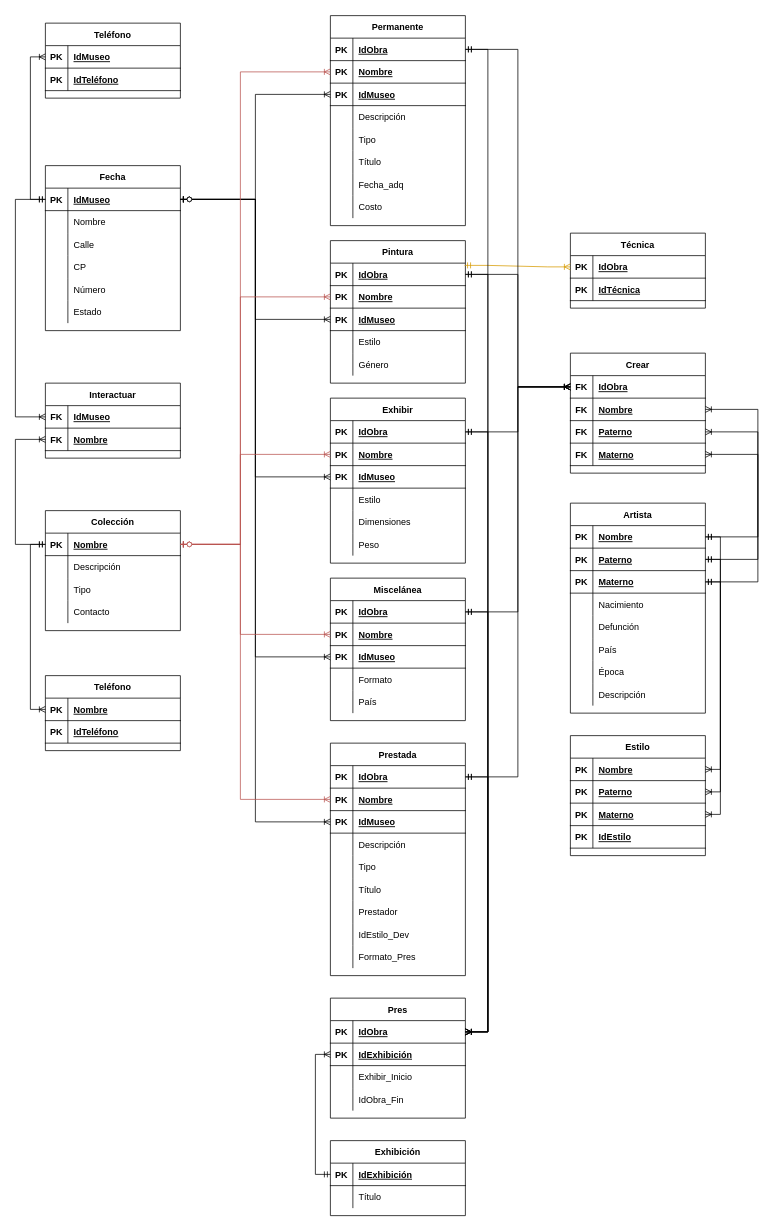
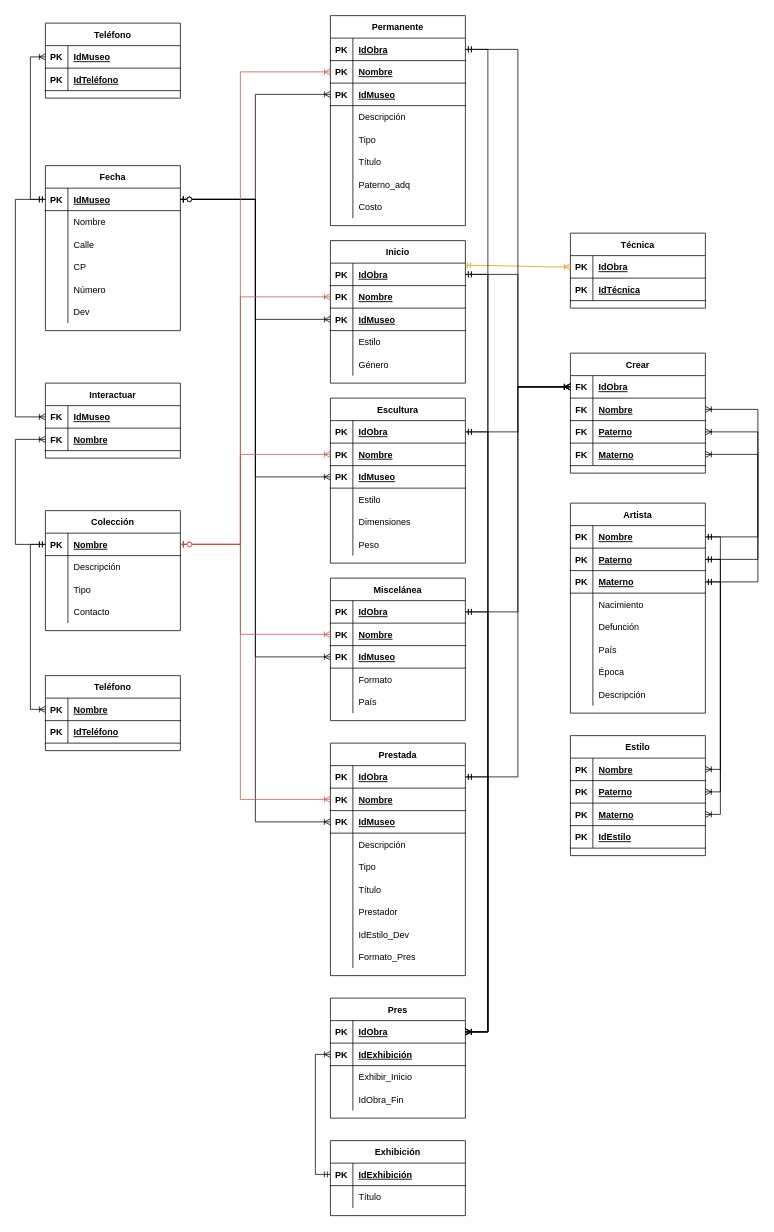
- <mxCell id="23" value="Fecha_adq" style="shape=partialRectangle;connectable=0;fillColor=none;top=0;left=0;bottom=0;right=0;align=left;spacingLeft=6;overflow=hidden;" vertex="1" parent="21"><mxGeometry x="30" width="150" height="30" as="geometry"><mxRectangle width="150" height="30" as="alternateBounds" /></mxGeometry></mxCell>
+ <mxCell id="23" value="Paterno_adq" style="shape=partialRectangle;connectable=0;fillColor=none;top=0;left=0;bottom=0;right=0;align=left;spacingLeft=6;overflow=hidden;" vertex="1" parent="21"><mxGeometry x="30" width="150" height="30" as="geometry"><mxRectangle width="150" height="30" as="alternateBounds" /></mxGeometry></mxCell>
- <mxCell id="55" value="Pintura" style="shape=table;startSize=30;container=1;collapsible=1;childLayout=tableLayout;fixedRows=1;rowLines=0;fontStyle=1;align=center;resizeLast=1;" vertex="1" parent="1"><mxGeometry x="440" y="320" width="180" height="190" as="geometry" /></mxCell>
+ <mxCell id="55" value="Inicio" style="shape=table;startSize=30;container=1;collapsible=1;childLayout=tableLayout;fixedRows=1;rowLines=0;fontStyle=1;align=center;resizeLast=1;" vertex="1" parent="1"><mxGeometry x="440" y="320" width="180" height="190" as="geometry" /></mxCell>
- <mxCell id="220" value="Estado" style="shape=partialRectangle;connectable=0;fillColor=none;top=0;left=0;bottom=0;right=0;align=left;spacingLeft=6;overflow=hidden;" vertex="1" parent="218"><mxGeometry x="30" width="150" height="30" as="geometry"><mxRectangle width="150" height="30" as="alternateBounds" /></mxGeometry></mxCell>
+ <mxCell id="220" value="Dev" style="shape=partialRectangle;connectable=0;fillColor=none;top=0;left=0;bottom=0;right=0;align=left;spacingLeft=6;overflow=hidden;" vertex="1" parent="218"><mxGeometry x="30" width="150" height="30" as="geometry"><mxRectangle width="150" height="30" as="alternateBounds" /></mxGeometry></mxCell>
- <mxCell id="78" value="Exhibir" style="shape=table;startSize=30;container=1;collapsible=1;childLayout=tableLayout;fixedRows=1;rowLines=0;fontStyle=1;align=center;resizeLast=1;" vertex="1" parent="1"><mxGeometry x="440" y="530" width="180" height="220" as="geometry" /></mxCell>
+ <mxCell id="78" value="Escultura" style="shape=table;startSize=30;container=1;collapsible=1;childLayout=tableLayout;fixedRows=1;rowLines=0;fontStyle=1;align=center;resizeLast=1;" vertex="1" parent="1"><mxGeometry x="440" y="530" width="180" height="220" as="geometry" /></mxCell>
